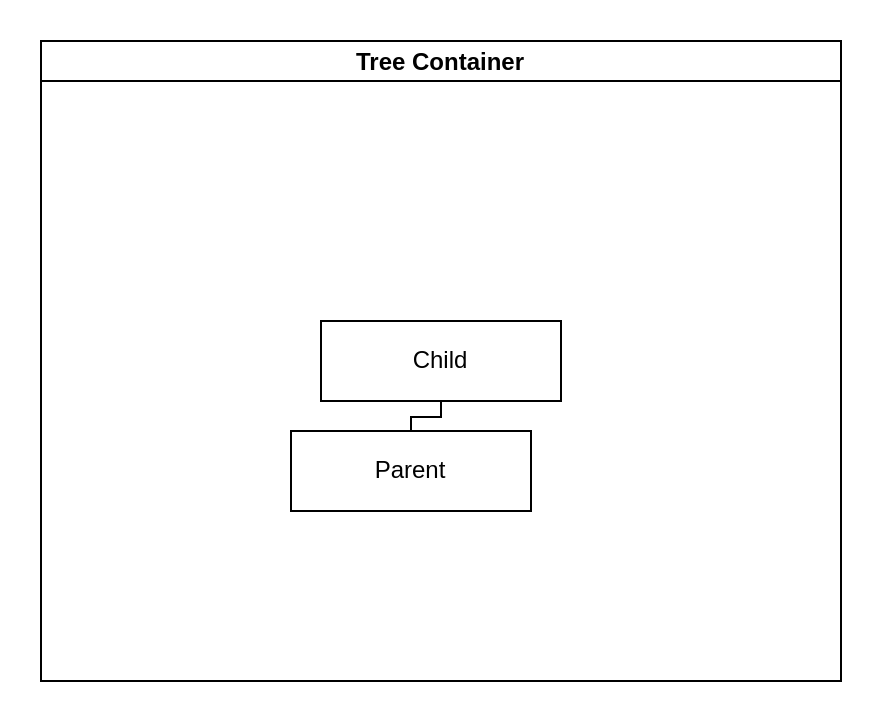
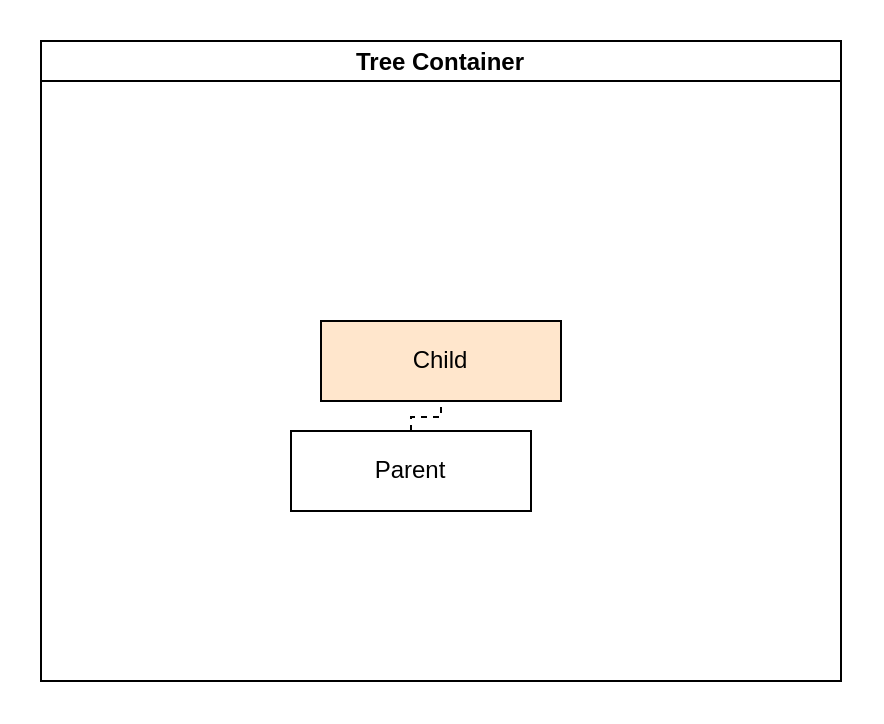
- <mxCell id="5" value="Child" style="whiteSpace=wrap;html=1;treeFolding=1;treeMoving=1;newEdgeStyle={&quot;edgeStyle&quot;:&quot;elbowEdgeStyle&quot;,&quot;startArrow&quot;:&quot;none&quot;,&quot;endArrow&quot;:&quot;none&quot;};" vertex="1" parent="2"><mxGeometry x="140" y="140" width="120" height="40" as="geometry" /></mxCell>
+ <mxCell id="5" value="Child" style="whiteSpace=wrap;html=1;treeFolding=1;treeMoving=1;newEdgeStyle={&quot;edgeStyle&quot;:&quot;elbowEdgeStyle&quot;,&quot;startArrow&quot;:&quot;none&quot;,&quot;endArrow&quot;:&quot;none&quot;};fillColor=#ffe6cc;" vertex="1" parent="2"><mxGeometry x="140" y="140" width="120" height="40" as="geometry" /></mxCell>
- <mxCell id="3" value="" style="edgeStyle=elbowEdgeStyle;elbow=vertical;sourcePerimeterSpacing=0;targetPerimeterSpacing=0;startArrow=none;endArrow=none;rounded=0;curved=0;" edge="1" parent="2" source="4" target="5"><mxGeometry relative="1" as="geometry" /></mxCell>
+ <mxCell id="3" value="" style="edgeStyle=elbowEdgeStyle;elbow=vertical;sourcePerimeterSpacing=0;targetPerimeterSpacing=0;startArrow=none;endArrow=none;rounded=0;curved=0;dashed=1;" edge="1" parent="2" source="4" target="5"><mxGeometry relative="1" as="geometry" /></mxCell>
